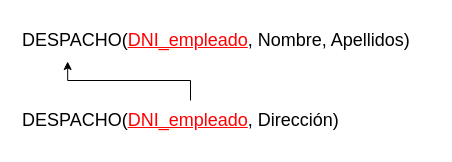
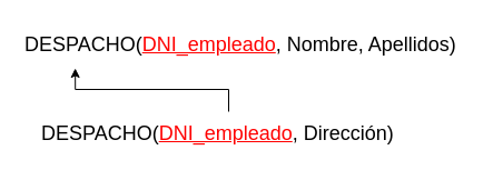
- <mxCell id="3" value="&lt;font style=&quot;font-size: 18px&quot;&gt;DESPACHO(&lt;u style=&quot;border-color: var(--border-color); color: rgb(255, 0, 0);&quot;&gt;DNI_empleado&lt;/u&gt;, Dirección)&lt;/font&gt;" style="text;html=1;align=left;verticalAlign=middle;resizable=0;points=[];autosize=1;" vertex="1" parent="1"><mxGeometry x="20" y="100" width="340" height="40" as="geometry" /></mxCell>
+ <mxCell id="3" value="&lt;font style=&quot;font-size: 18px&quot;&gt;DESPACHO(&lt;u style=&quot;border-color: var(--border-color); color: rgb(255, 0, 0);&quot;&gt;DNI_empleado&lt;/u&gt;, Dirección)&lt;/font&gt;" style="text;html=1;align=left;verticalAlign=middle;resizable=0;points=[];autosize=1;" vertex="1" parent="1"><mxGeometry x="35" y="100" width="340" height="40" as="geometry" /></mxCell>
